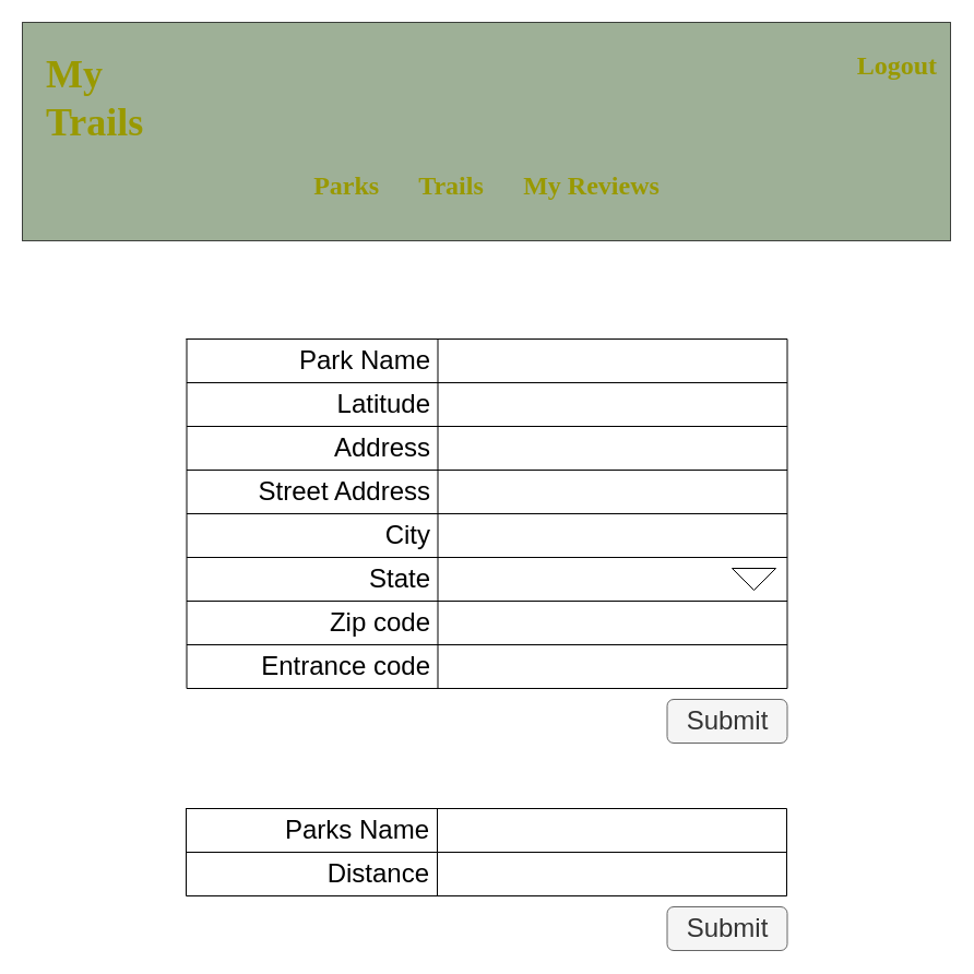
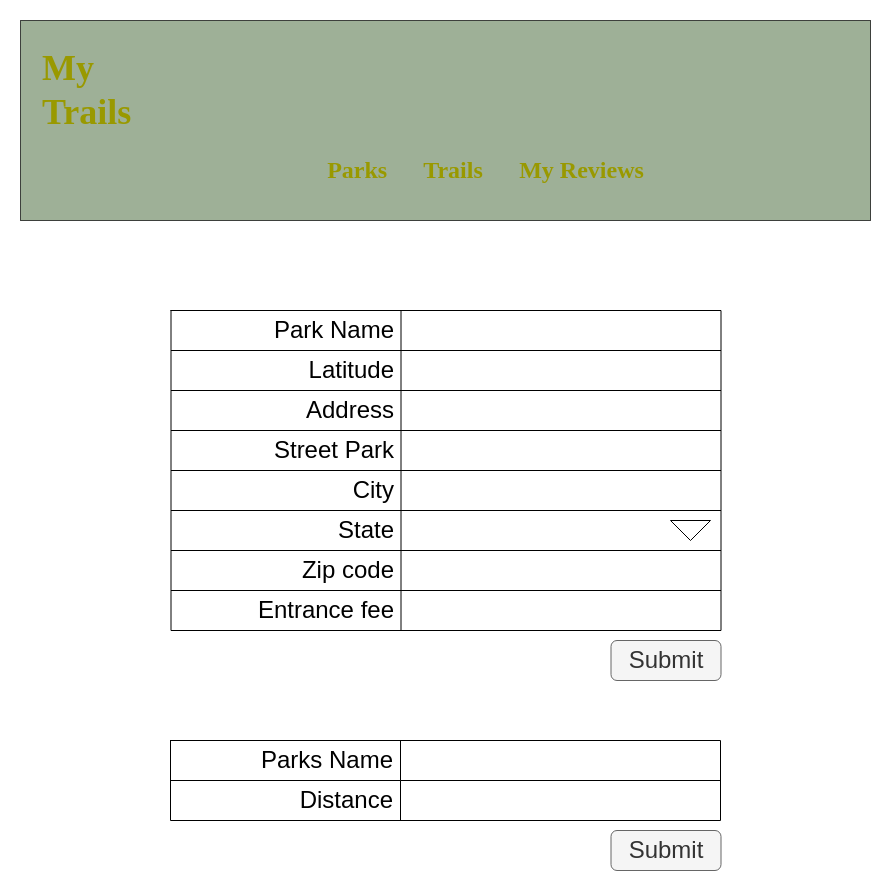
- <mxCell id="4" value="&lt;div style=&quot;&quot;&gt;&lt;font face=&quot;Verdana&quot;&gt;&lt;span style=&quot;font-size: 24px;&quot;&gt;Logout&lt;/span&gt;&lt;/font&gt;&lt;/div&gt;" style="text;strokeColor=none;align=right;fillColor=none;html=1;verticalAlign=middle;whiteSpace=wrap;rounded=0;fontColor=#999900;fontStyle=1;labelBorderColor=none;" parent="1" vertex="1"><mxGeometry x="710" y="30" width="150" height="60" as="geometry" /></mxCell>
- <mxCell id="5" value="&lt;div style=&quot;&quot;&gt;&lt;font face=&quot;Verdana&quot;&gt;&lt;span style=&quot;font-size: 24px;&quot;&gt;Parks&lt;span style=&quot;white-space: pre;&quot;&gt;&#09;&lt;/span&gt;Trails&lt;span style=&quot;white-space: pre;&quot;&gt;&#09;&lt;/span&gt;My Reviews&lt;/span&gt;&lt;/font&gt;&lt;/div&gt;" style="text;strokeColor=none;align=center;fillColor=none;html=1;verticalAlign=middle;whiteSpace=wrap;rounded=0;fontColor=#999900;fontStyle=1;labelBorderColor=none;strokeOpacity=100;" parent="1" vertex="1"><mxGeometry x="229" y="140" width="433" height="60" as="geometry" /></mxCell>
+ <mxCell id="5" value="&lt;div style=&quot;&quot;&gt;&lt;font face=&quot;Verdana&quot;&gt;&lt;span style=&quot;font-size: 24px;&quot;&gt;Parks&lt;span style=&quot;white-space: pre;&quot;&gt;&#09;&lt;/span&gt;Trails&lt;span style=&quot;white-space: pre;&quot;&gt;&#09;&lt;/span&gt;My Reviews&lt;/span&gt;&lt;/font&gt;&lt;/div&gt;" style="text;strokeColor=none;align=center;fillColor=none;html=1;verticalAlign=middle;whiteSpace=wrap;rounded=0;fontColor=#999900;fontStyle=1;labelBorderColor=none;strokeOpacity=100;" parent="1" vertex="1"><mxGeometry x="269" y="140" width="433" height="60" as="geometry" /></mxCell>
- <mxCell id="17" value="Street Address" style="shape=partialRectangle;html=1;whiteSpace=wrap;connectable=0;overflow=hidden;fillColor=none;top=0;left=0;bottom=0;right=0;pointerEvents=1;fontSize=24;align=right;spacingRight=5;" parent="16" vertex="1"><mxGeometry width="230" height="40" as="geometry"><mxRectangle width="230" height="40" as="alternateBounds" /></mxGeometry></mxCell>
+ <mxCell id="17" value="Street Park" style="shape=partialRectangle;html=1;whiteSpace=wrap;connectable=0;overflow=hidden;fillColor=none;top=0;left=0;bottom=0;right=0;pointerEvents=1;fontSize=24;align=right;spacingRight=5;" parent="16" vertex="1"><mxGeometry width="230" height="40" as="geometry"><mxRectangle width="230" height="40" as="alternateBounds" /></mxGeometry></mxCell>
- <mxCell id="29" value="Entrance code" style="shape=partialRectangle;html=1;whiteSpace=wrap;connectable=0;overflow=hidden;fillColor=none;top=0;left=0;bottom=0;right=0;pointerEvents=1;fontSize=24;align=right;spacingRight=5;" parent="28" vertex="1"><mxGeometry width="230" height="40" as="geometry"><mxRectangle width="230" height="40" as="alternateBounds" /></mxGeometry></mxCell>
+ <mxCell id="29" value="Entrance fee" style="shape=partialRectangle;html=1;whiteSpace=wrap;connectable=0;overflow=hidden;fillColor=none;top=0;left=0;bottom=0;right=0;pointerEvents=1;fontSize=24;align=right;spacingRight=5;" parent="28" vertex="1"><mxGeometry width="230" height="40" as="geometry"><mxRectangle width="230" height="40" as="alternateBounds" /></mxGeometry></mxCell>
